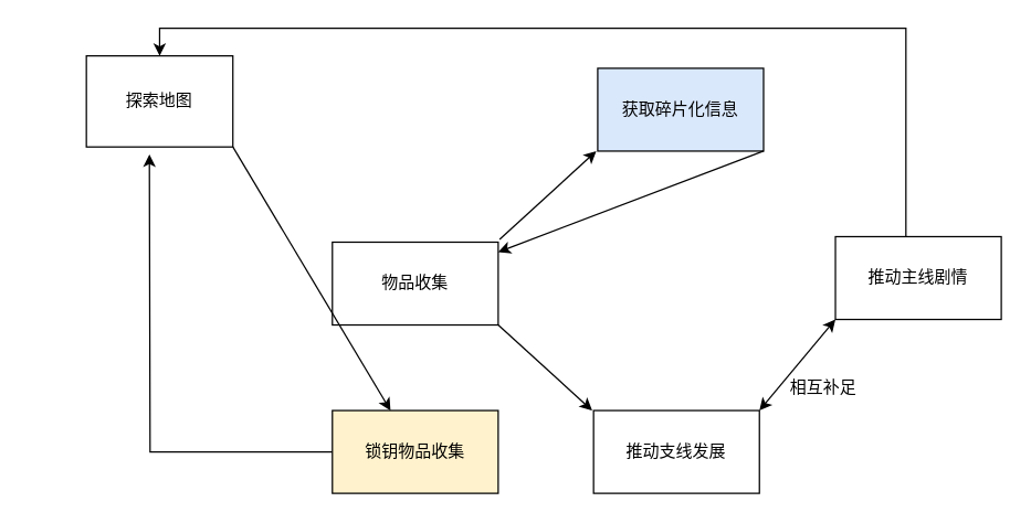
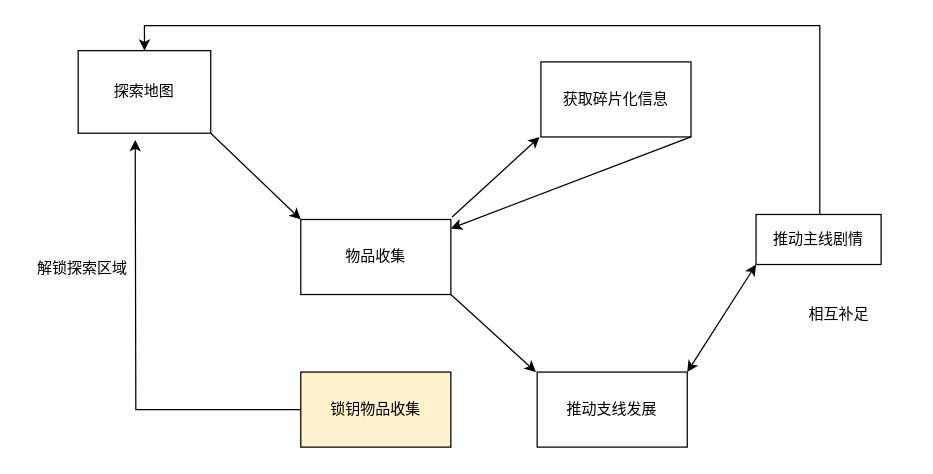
- <mxCell id="5" value="获取碎片化信息" style="rounded=0;whiteSpace=wrap;html=1;fillColor=#dae8fc;" vertex="1" parent="1"><mxGeometry x="432" y="49" width="120" height="60" as="geometry" /></mxCell>
+ <mxCell id="5" value="获取碎片化信息" style="rounded=0;whiteSpace=wrap;html=1;" vertex="1" parent="1"><mxGeometry x="432" y="49" width="120" height="60" as="geometry" /></mxCell>
- <mxCell id="4" value="" style="endArrow=classic;html=1;rounded=0;exitX=1;exitY=1;exitDx=0;exitDy=0;" edge="1" parent="1" source="2" target="10"><mxGeometry width="50" height="50" relative="1" as="geometry"><mxPoint x="170" y="116" as="sourcePoint" /><mxPoint x="231" y="174" as="targetPoint" /></mxGeometry></mxCell>
+ <mxCell id="4" value="" style="endArrow=classic;html=1;rounded=0;exitX=1;exitY=1;exitDx=0;exitDy=0;entryX=0;entryY=0;entryDx=0;entryDy=0;" edge="1" parent="1" source="2" target="3"><mxGeometry width="50" height="50" relative="1" as="geometry"><mxPoint x="170" y="116" as="sourcePoint" /><mxPoint x="231" y="174" as="targetPoint" /></mxGeometry></mxCell>
- <mxCell id="13" value="推动主线剧情" style="rounded=0;whiteSpace=wrap;html=1;" vertex="1" parent="1"><mxGeometry x="604" y="171" width="120" height="60" as="geometry" /></mxCell>
+ <mxCell id="13" value="推动主线剧情" style="rounded=0;whiteSpace=wrap;html=1;" vertex="1" parent="1"><mxGeometry x="604" y="171" width="100" height="40" as="geometry" /></mxCell>
+ <mxCell id="11" value="解锁探索区域" style="text;html=1;align=center;verticalAlign=middle;resizable=0;points=[];autosize=1;strokeColor=none;fillColor=none;" vertex="1" parent="1"><mxGeometry x="20" y="201" width="90" height="26" as="geometry" /></mxCell>
- <mxCell id="15" value="相互补足" style="text;html=1;align=center;verticalAlign=middle;resizable=0;points=[];autosize=1;strokeColor=none;fillColor=none;" vertex="1" parent="1"><mxGeometry x="562" y="268" width="66" height="26" as="geometry" /></mxCell>
+ <mxCell id="15" value="相互补足" style="text;html=1;align=center;verticalAlign=middle;resizable=0;points=[];autosize=1;strokeColor=none;fillColor=none;" vertex="1" parent="1"><mxGeometry x="637" y="238" width="66" height="26" as="geometry" /></mxCell>
